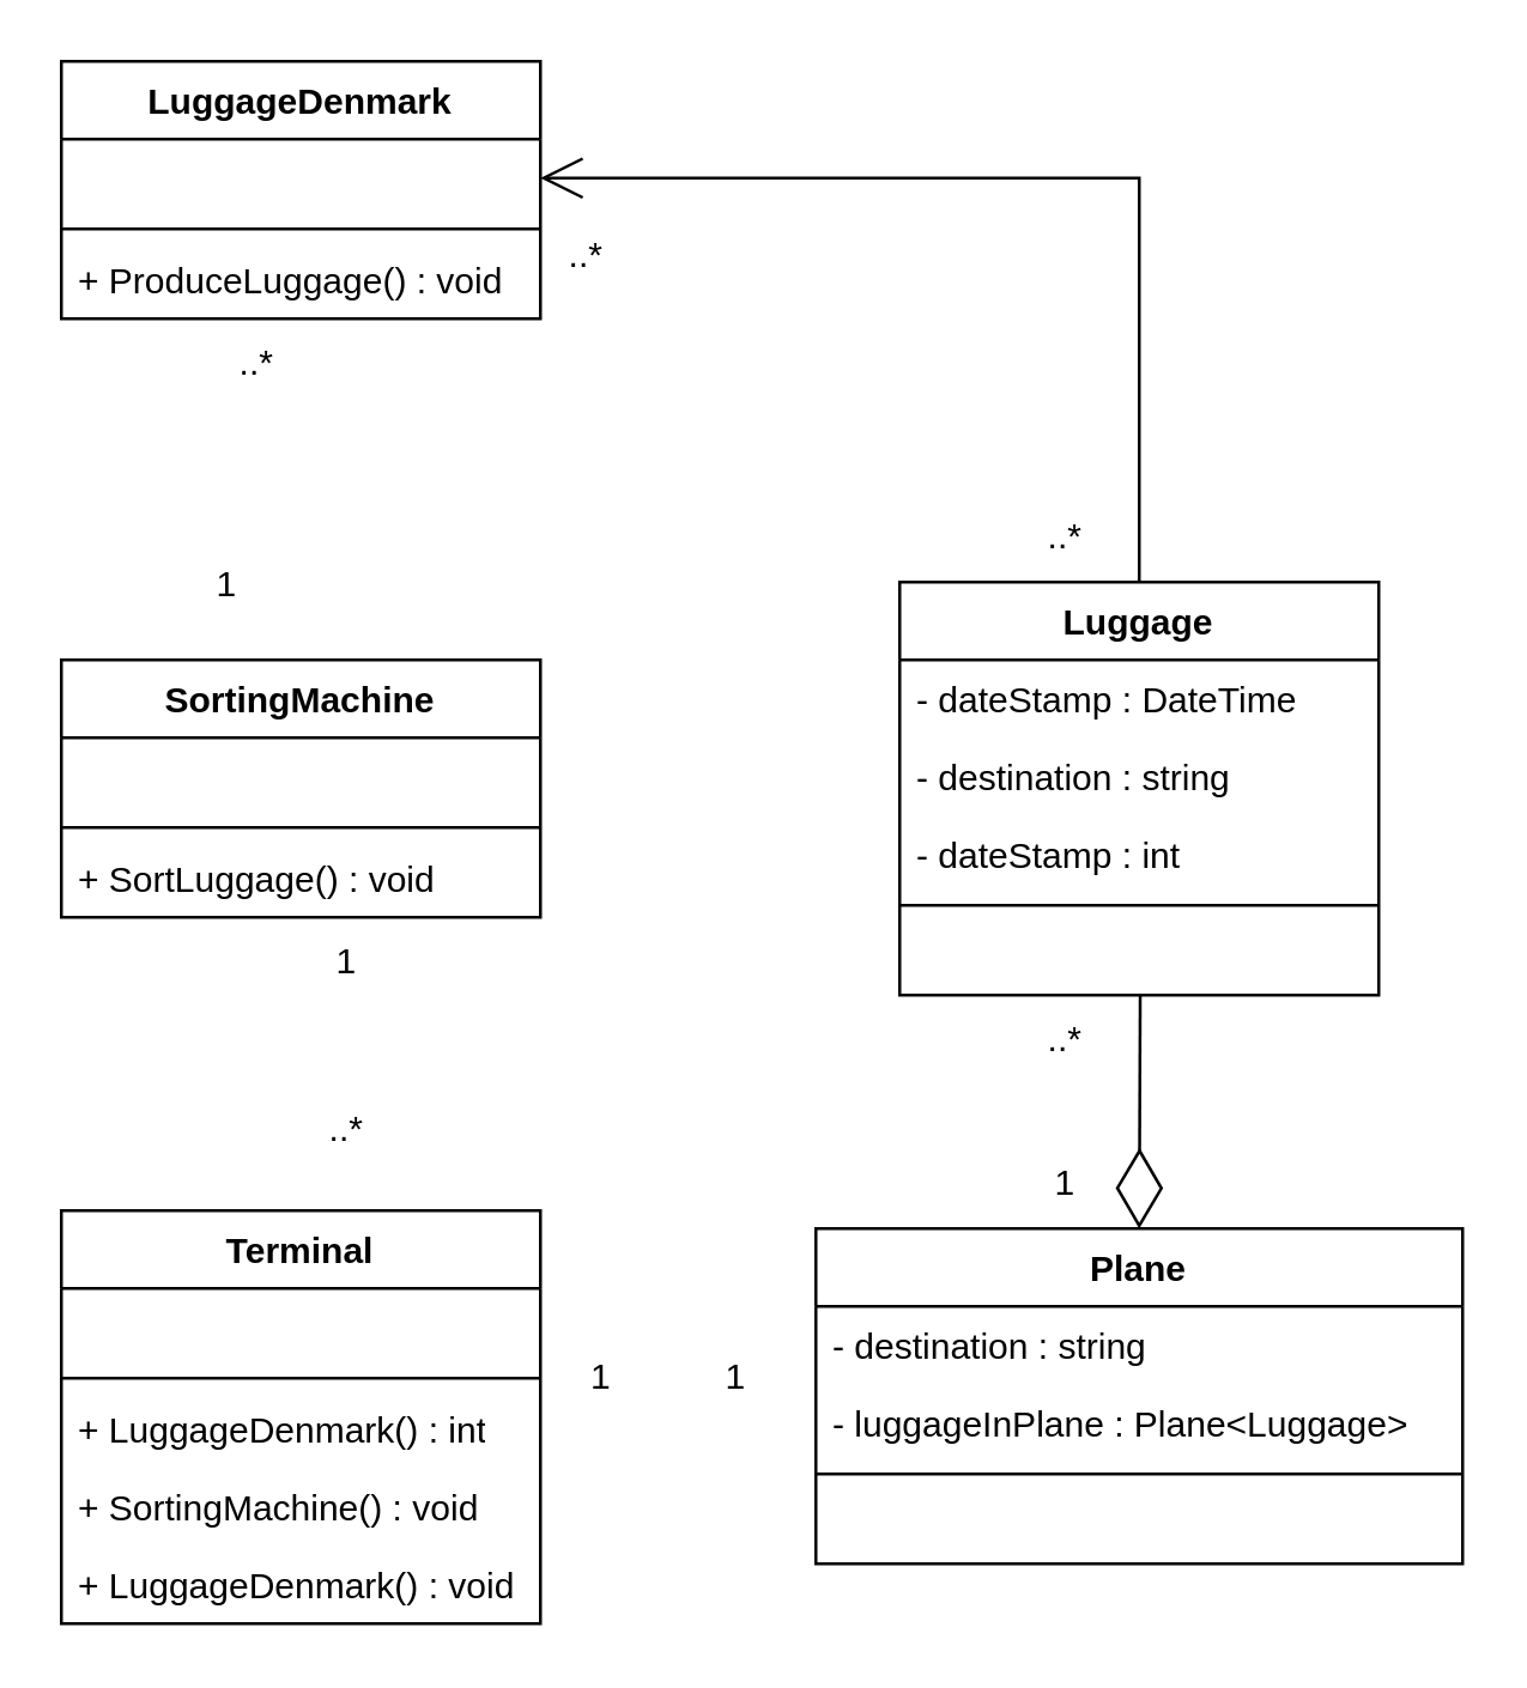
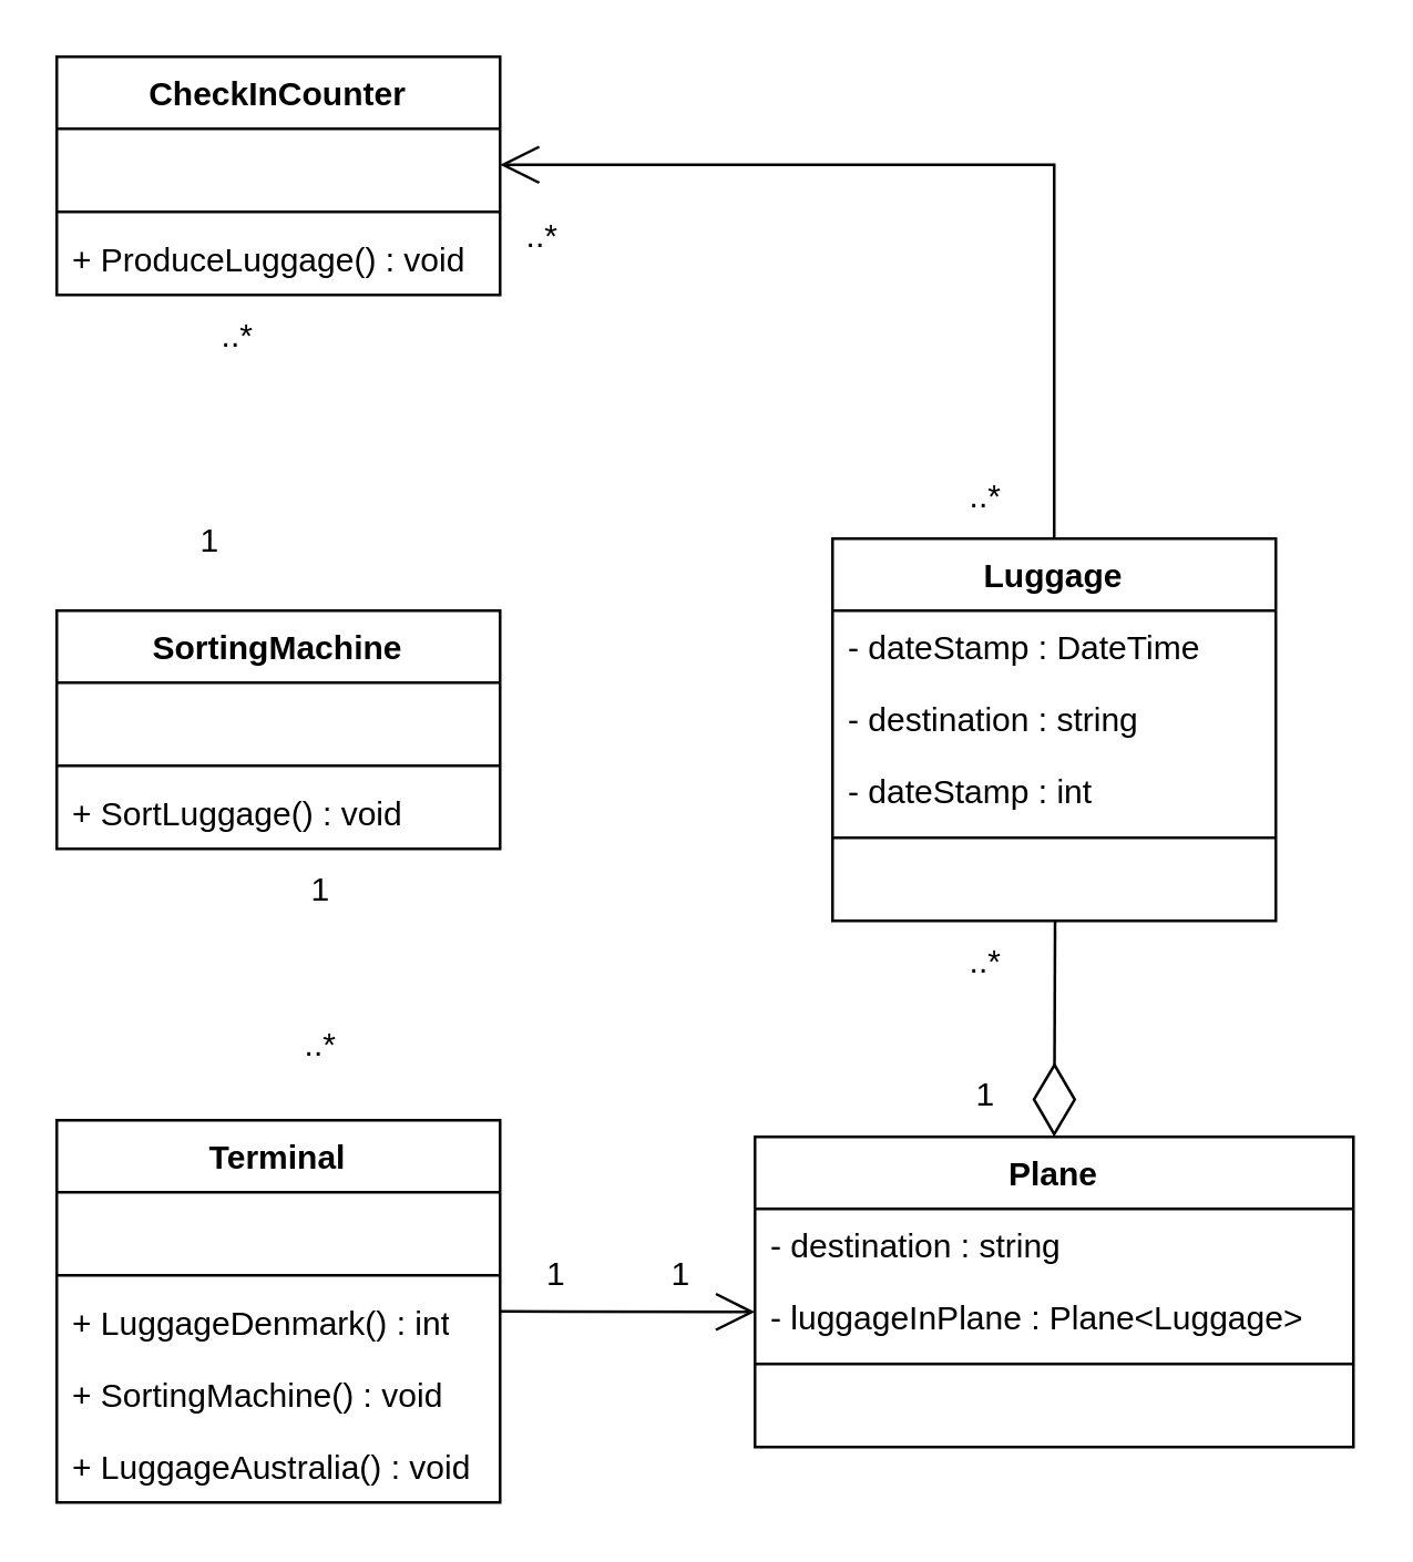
- <mxCell id="13" value="LuggageDenmark" style="swimlane;fontStyle=1;align=center;verticalAlign=top;childLayout=stackLayout;horizontal=1;startSize=26;horizontalStack=0;resizeParent=1;resizeParentMax=0;resizeLast=0;collapsible=1;marginBottom=0;whiteSpace=wrap;html=1;" parent="1" vertex="1"><mxGeometry x="20" y="20" width="160" height="86" as="geometry" /></mxCell>
+ <mxCell id="13" value="CheckInCounter" style="swimlane;fontStyle=1;align=center;verticalAlign=top;childLayout=stackLayout;horizontal=1;startSize=26;horizontalStack=0;resizeParent=1;resizeParentMax=0;resizeLast=0;collapsible=1;marginBottom=0;whiteSpace=wrap;html=1;" parent="1" vertex="1"><mxGeometry x="20" y="20" width="160" height="86" as="geometry" /></mxCell>
+ <mxCell id="35" value="" style="endArrow=open;endFill=1;endSize=12;html=1;rounded=0;exitX=1;exitY=0.5;exitDx=0;exitDy=0;entryX=0;entryY=0.432;entryDx=0;entryDy=0;entryPerimeter=0;" parent="1" source="21" target="4" edge="1"><mxGeometry width="160" relative="1" as="geometry"><mxPoint x="230" y="320" as="sourcePoint" /><mxPoint x="260" y="460" as="targetPoint" /></mxGeometry></mxCell>
- <mxCell id="26" value="+ LuggageDenmark() : void" style="text;strokeColor=none;fillColor=none;align=left;verticalAlign=top;spacingLeft=4;spacingRight=4;overflow=hidden;rotatable=0;points=[[0,0.5],[1,0.5]];portConstraint=eastwest;whiteSpace=wrap;html=1;" parent="21" vertex="1"><mxGeometry y="112" width="160" height="26" as="geometry" /></mxCell>
+ <mxCell id="26" value="+ LuggageAustralia() : void" style="text;strokeColor=none;fillColor=none;align=left;verticalAlign=top;spacingLeft=4;spacingRight=4;overflow=hidden;rotatable=0;points=[[0,0.5],[1,0.5]];portConstraint=eastwest;whiteSpace=wrap;html=1;" parent="21" vertex="1"><mxGeometry y="112" width="160" height="26" as="geometry" /></mxCell>
